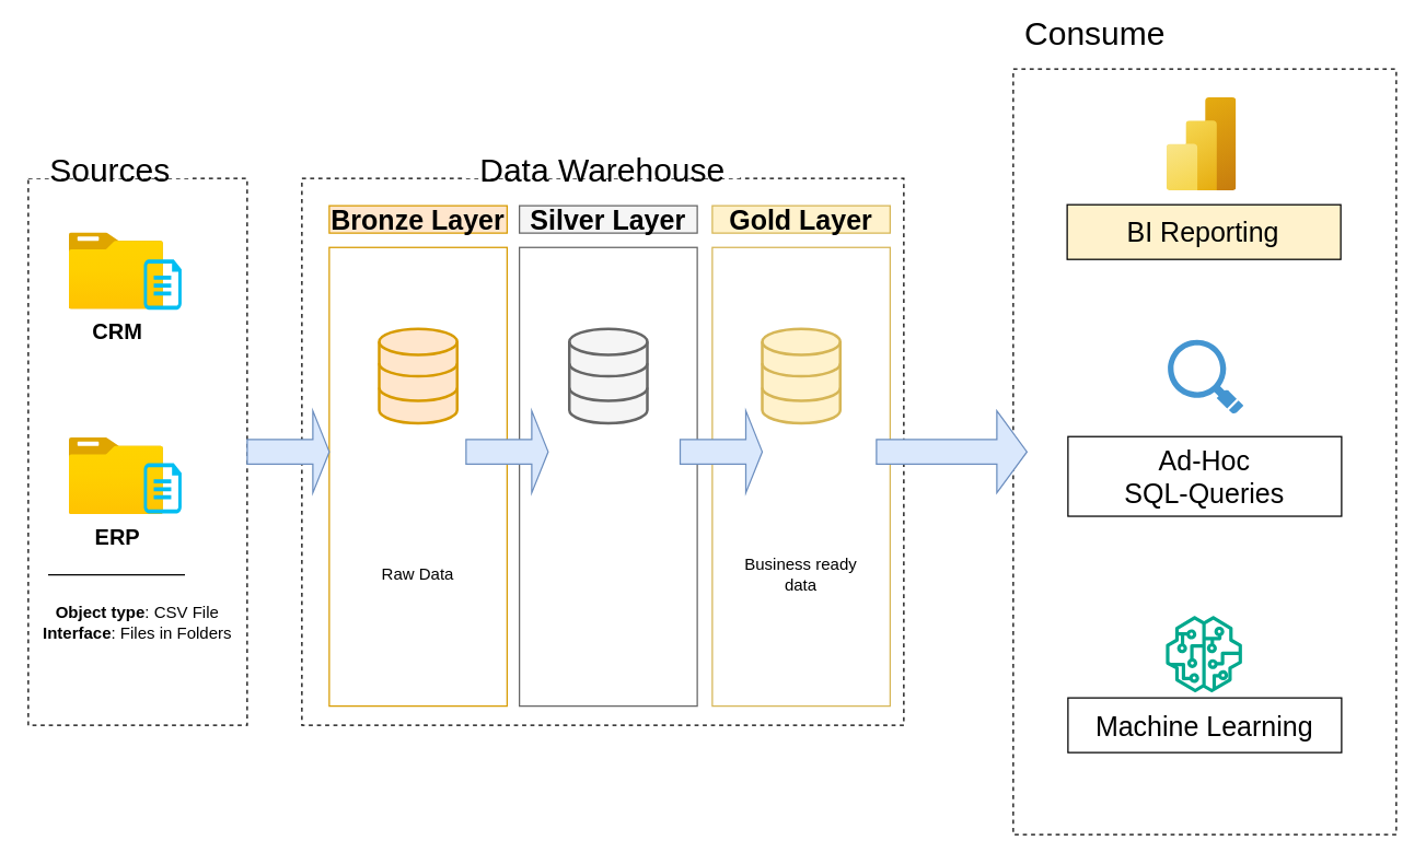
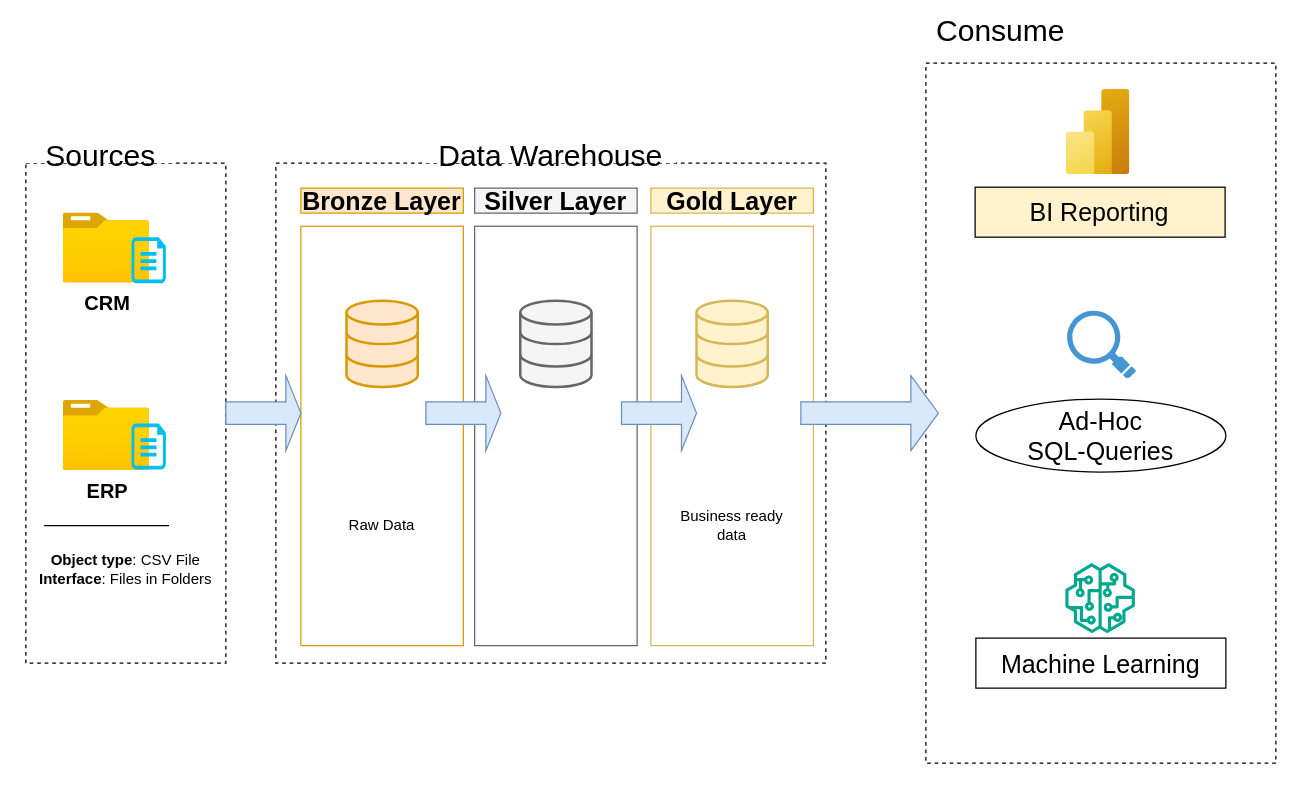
- <mxCell id="30" value="Ad-Hoc&lt;div&gt;SQL-Queries&lt;/div&gt;" style="rounded=0;whiteSpace=wrap;html=1;fontSize=20;" vertex="1" parent="1"><mxGeometry x="780" y="318.88" width="200" height="58.25" as="geometry" /></mxCell>
+ <mxCell id="30" value="Ad-Hoc&lt;div&gt;SQL-Queries&lt;/div&gt;" style="ellipse;whiteSpace=wrap;html=1;fontSize=20;" vertex="1" parent="1"><mxGeometry x="780" y="318.88" width="200" height="58.25" as="geometry" /></mxCell>
